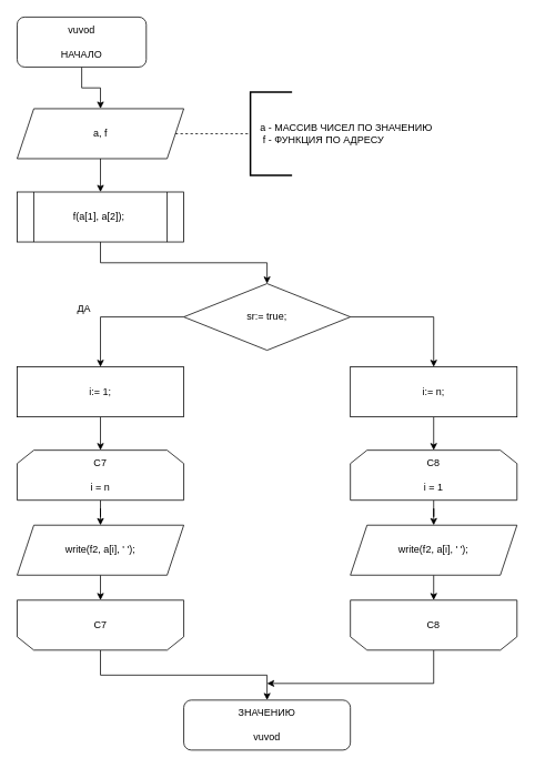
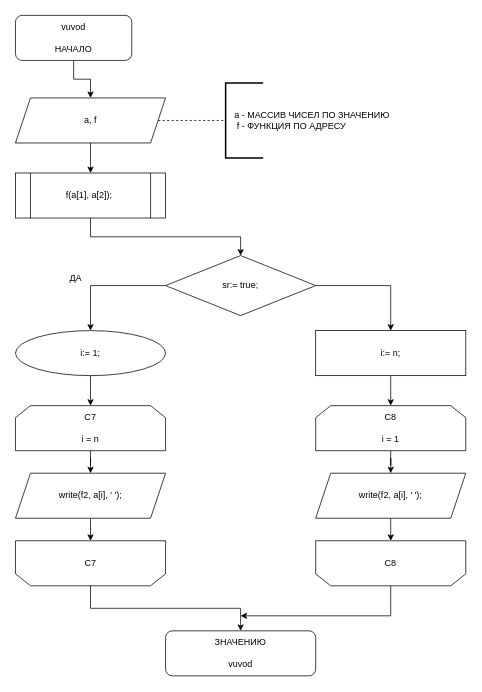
- <mxCell id="14" value="i:= 1;" style="rounded=0;whiteSpace=wrap;html=1;" vertex="1" parent="1"><mxGeometry x="20" y="440" width="200" height="60" as="geometry" /></mxCell>
+ <mxCell id="14" value="i:= 1;" style="ellipse;whiteSpace=wrap;html=1;" vertex="1" parent="1"><mxGeometry x="20" y="440" width="200" height="60" as="geometry" /></mxCell>
